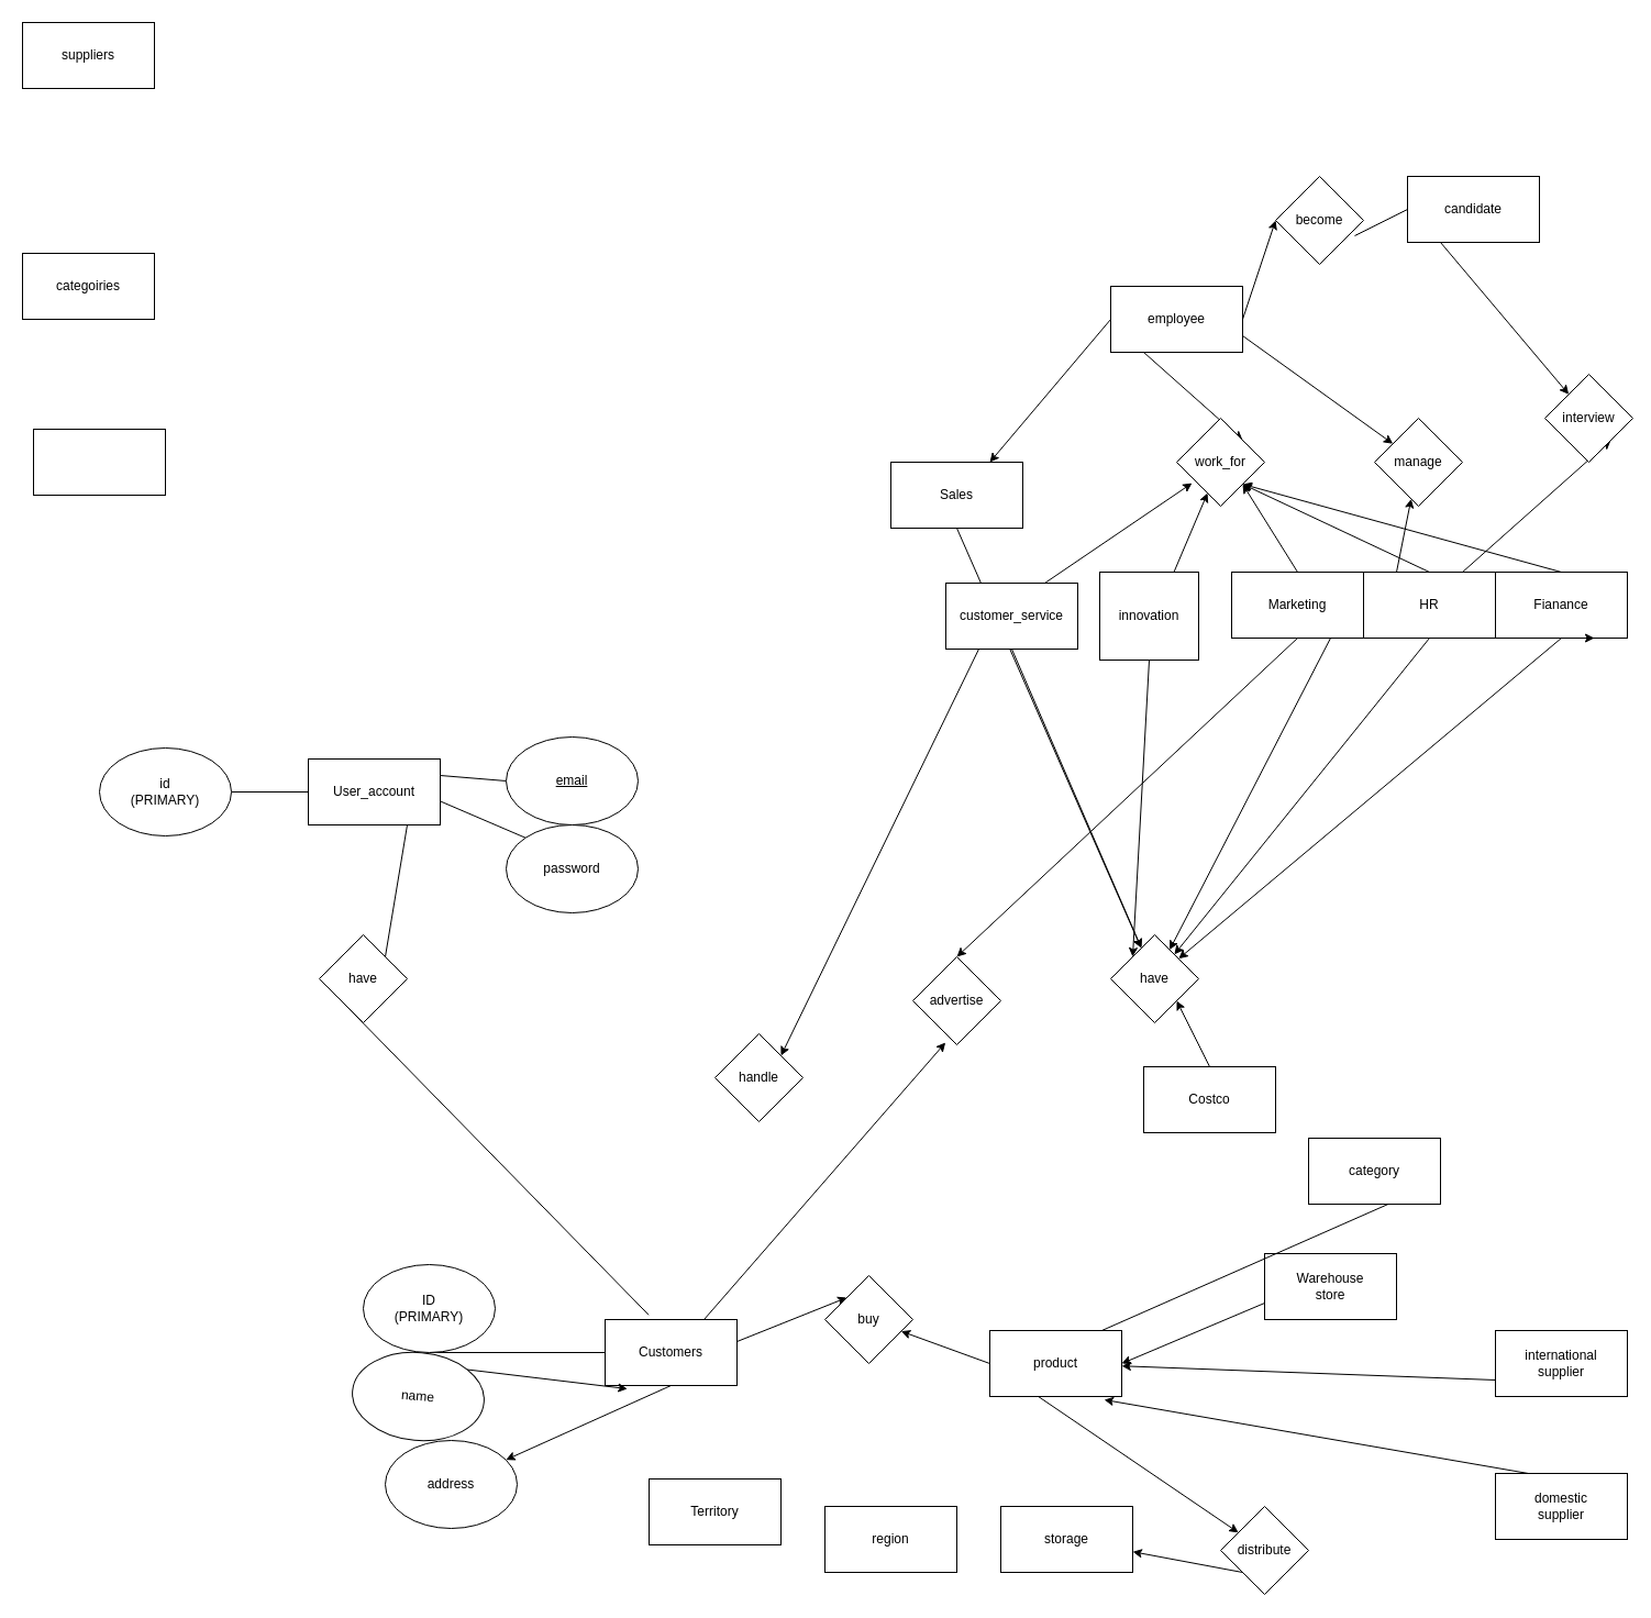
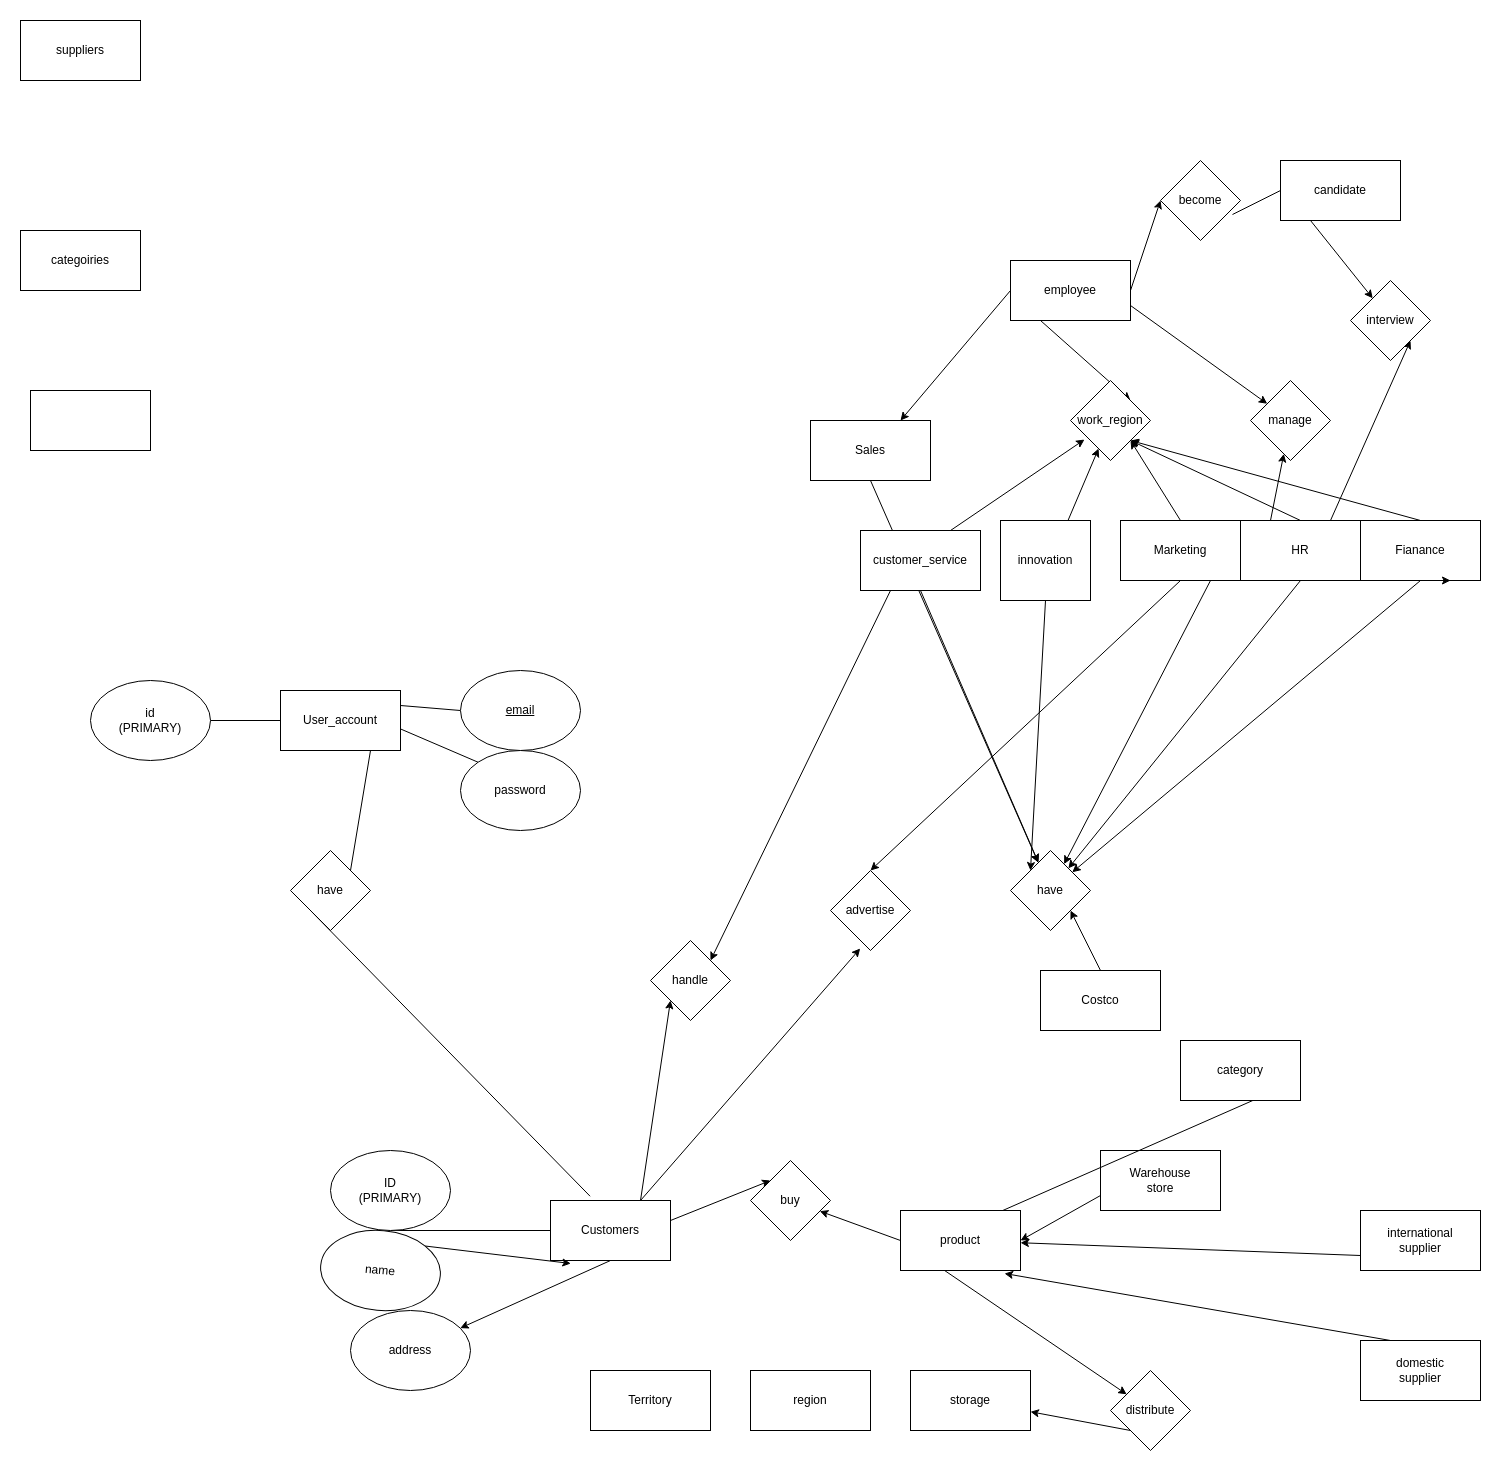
- <mxCell id="71" value="interview" style="rhombus;whiteSpace=wrap;html=1;" parent="1" vertex="1"><mxGeometry x="1405" y="340" width="80" height="80" as="geometry" /></mxCell>
+ <mxCell id="71" value="interview" style="rhombus;whiteSpace=wrap;html=1;" parent="1" vertex="1"><mxGeometry x="1350" y="280" width="80" height="80" as="geometry" /></mxCell>
- <mxCell id="73" value="work_for" style="rhombus;whiteSpace=wrap;html=1;" parent="1" vertex="1"><mxGeometry x="1070" y="380" width="80" height="80" as="geometry" /></mxCell>
+ <mxCell id="73" value="work_region" style="rhombus;whiteSpace=wrap;html=1;" parent="1" vertex="1"><mxGeometry x="1070" y="380" width="80" height="80" as="geometry" /></mxCell>
- <mxCell id="34" value="category&lt;br&gt;" style="rounded=0;whiteSpace=wrap;html=1;" parent="1" vertex="1"><mxGeometry x="1190" y="1035" width="120" height="60" as="geometry" /></mxCell>
+ <mxCell id="34" value="category&lt;br&gt;" style="rounded=0;whiteSpace=wrap;html=1;" parent="1" vertex="1"><mxGeometry x="1180" y="1040" width="120" height="60" as="geometry" /></mxCell>
+ <mxCell id="2" style="edgeStyle=none;html=1;exitX=0.75;exitY=0;exitDx=0;exitDy=0;entryX=0;entryY=1;entryDx=0;entryDy=0;" parent="1" source="5" target="75" edge="1"><mxGeometry relative="1" as="geometry" /></mxCell>
- <mxCell id="23" value="Warehouse&lt;br&gt;store&lt;br&gt;" style="rounded=0;whiteSpace=wrap;html=1;" parent="1" vertex="1"><mxGeometry x="1150" y="1140" width="120" height="60" as="geometry" /></mxCell>
+ <mxCell id="23" value="Warehouse&lt;br&gt;store&lt;br&gt;" style="rounded=0;whiteSpace=wrap;html=1;" parent="1" vertex="1"><mxGeometry x="1100" y="1150" width="120" height="60" as="geometry" /></mxCell>
- <mxCell id="27" value="Territory" style="rounded=0;whiteSpace=wrap;html=1;" parent="1" vertex="1"><mxGeometry x="590" y="1345" width="120" height="60" as="geometry" /></mxCell>
+ <mxCell id="27" value="Territory" style="rounded=0;whiteSpace=wrap;html=1;" parent="1" vertex="1"><mxGeometry x="590" y="1370" width="120" height="60" as="geometry" /></mxCell>
